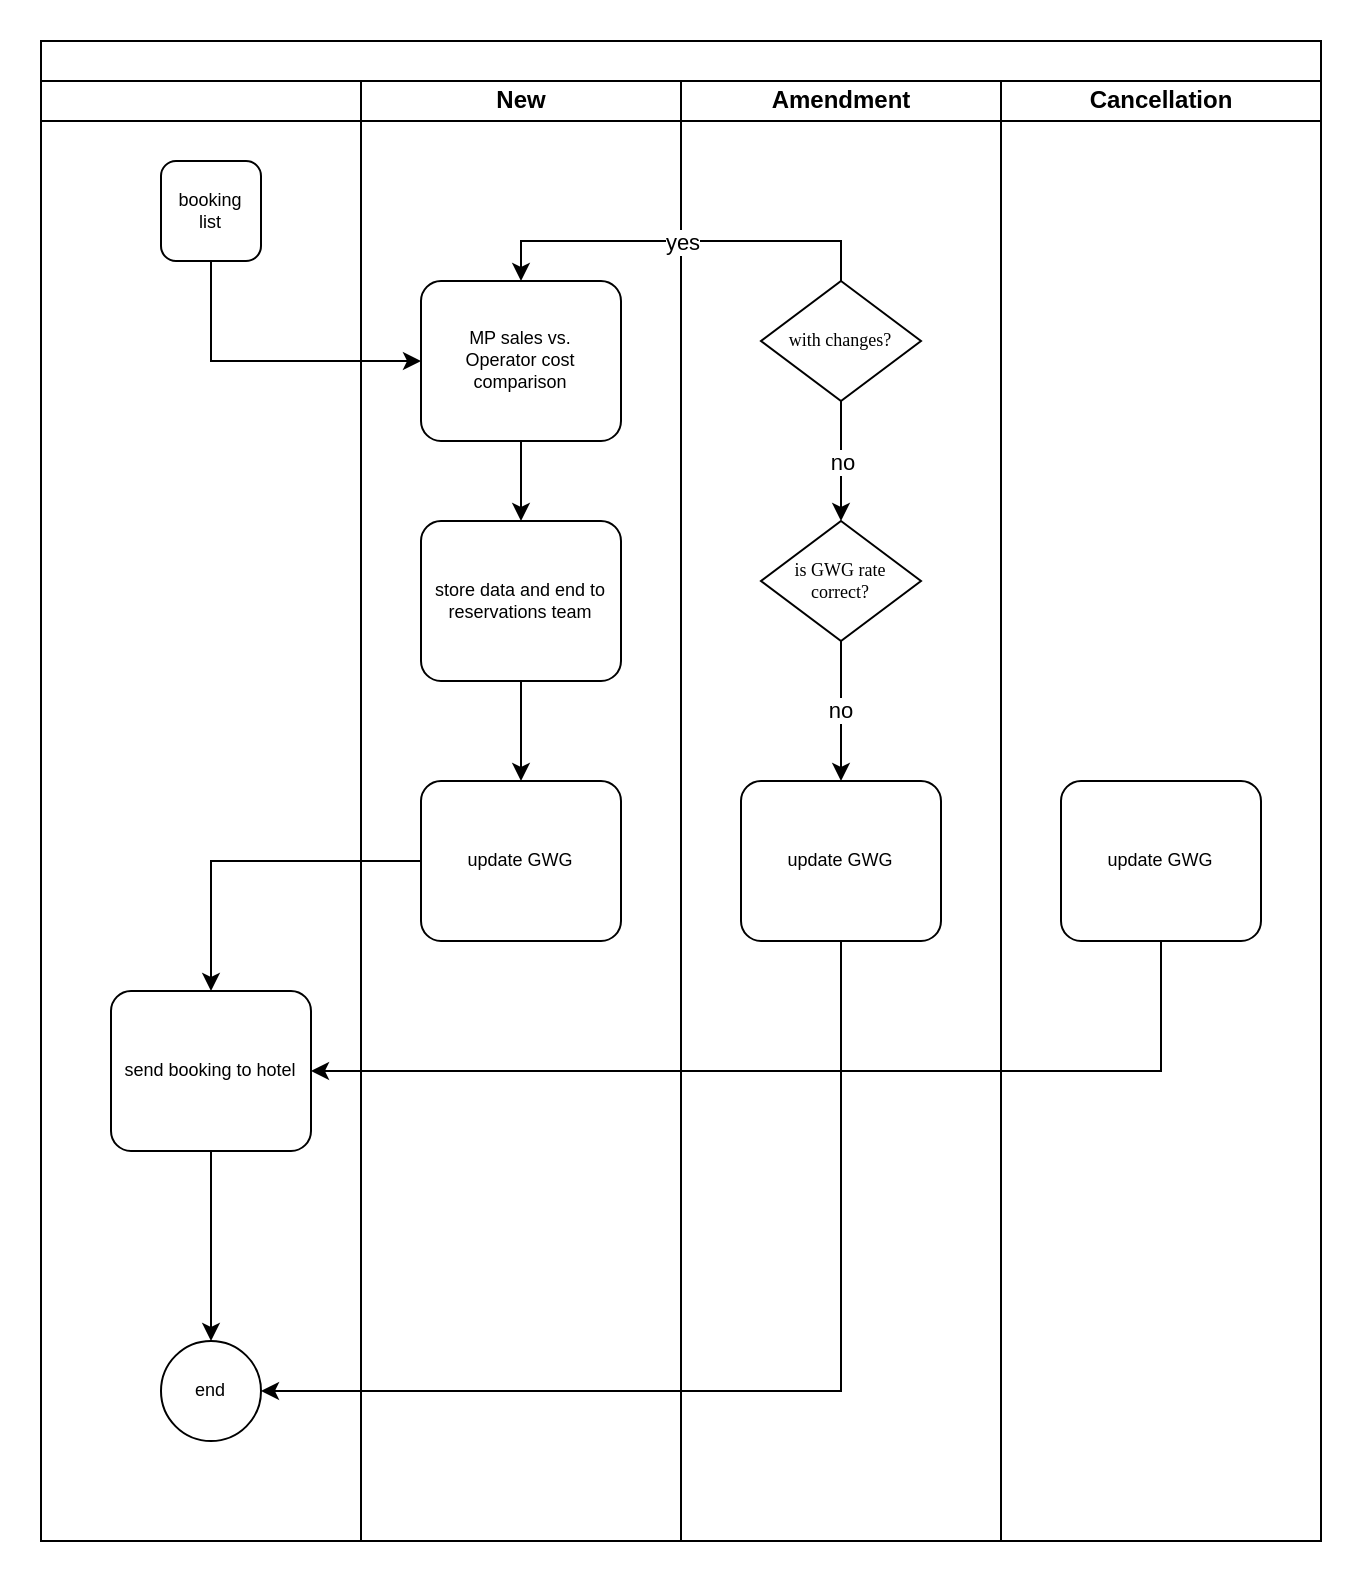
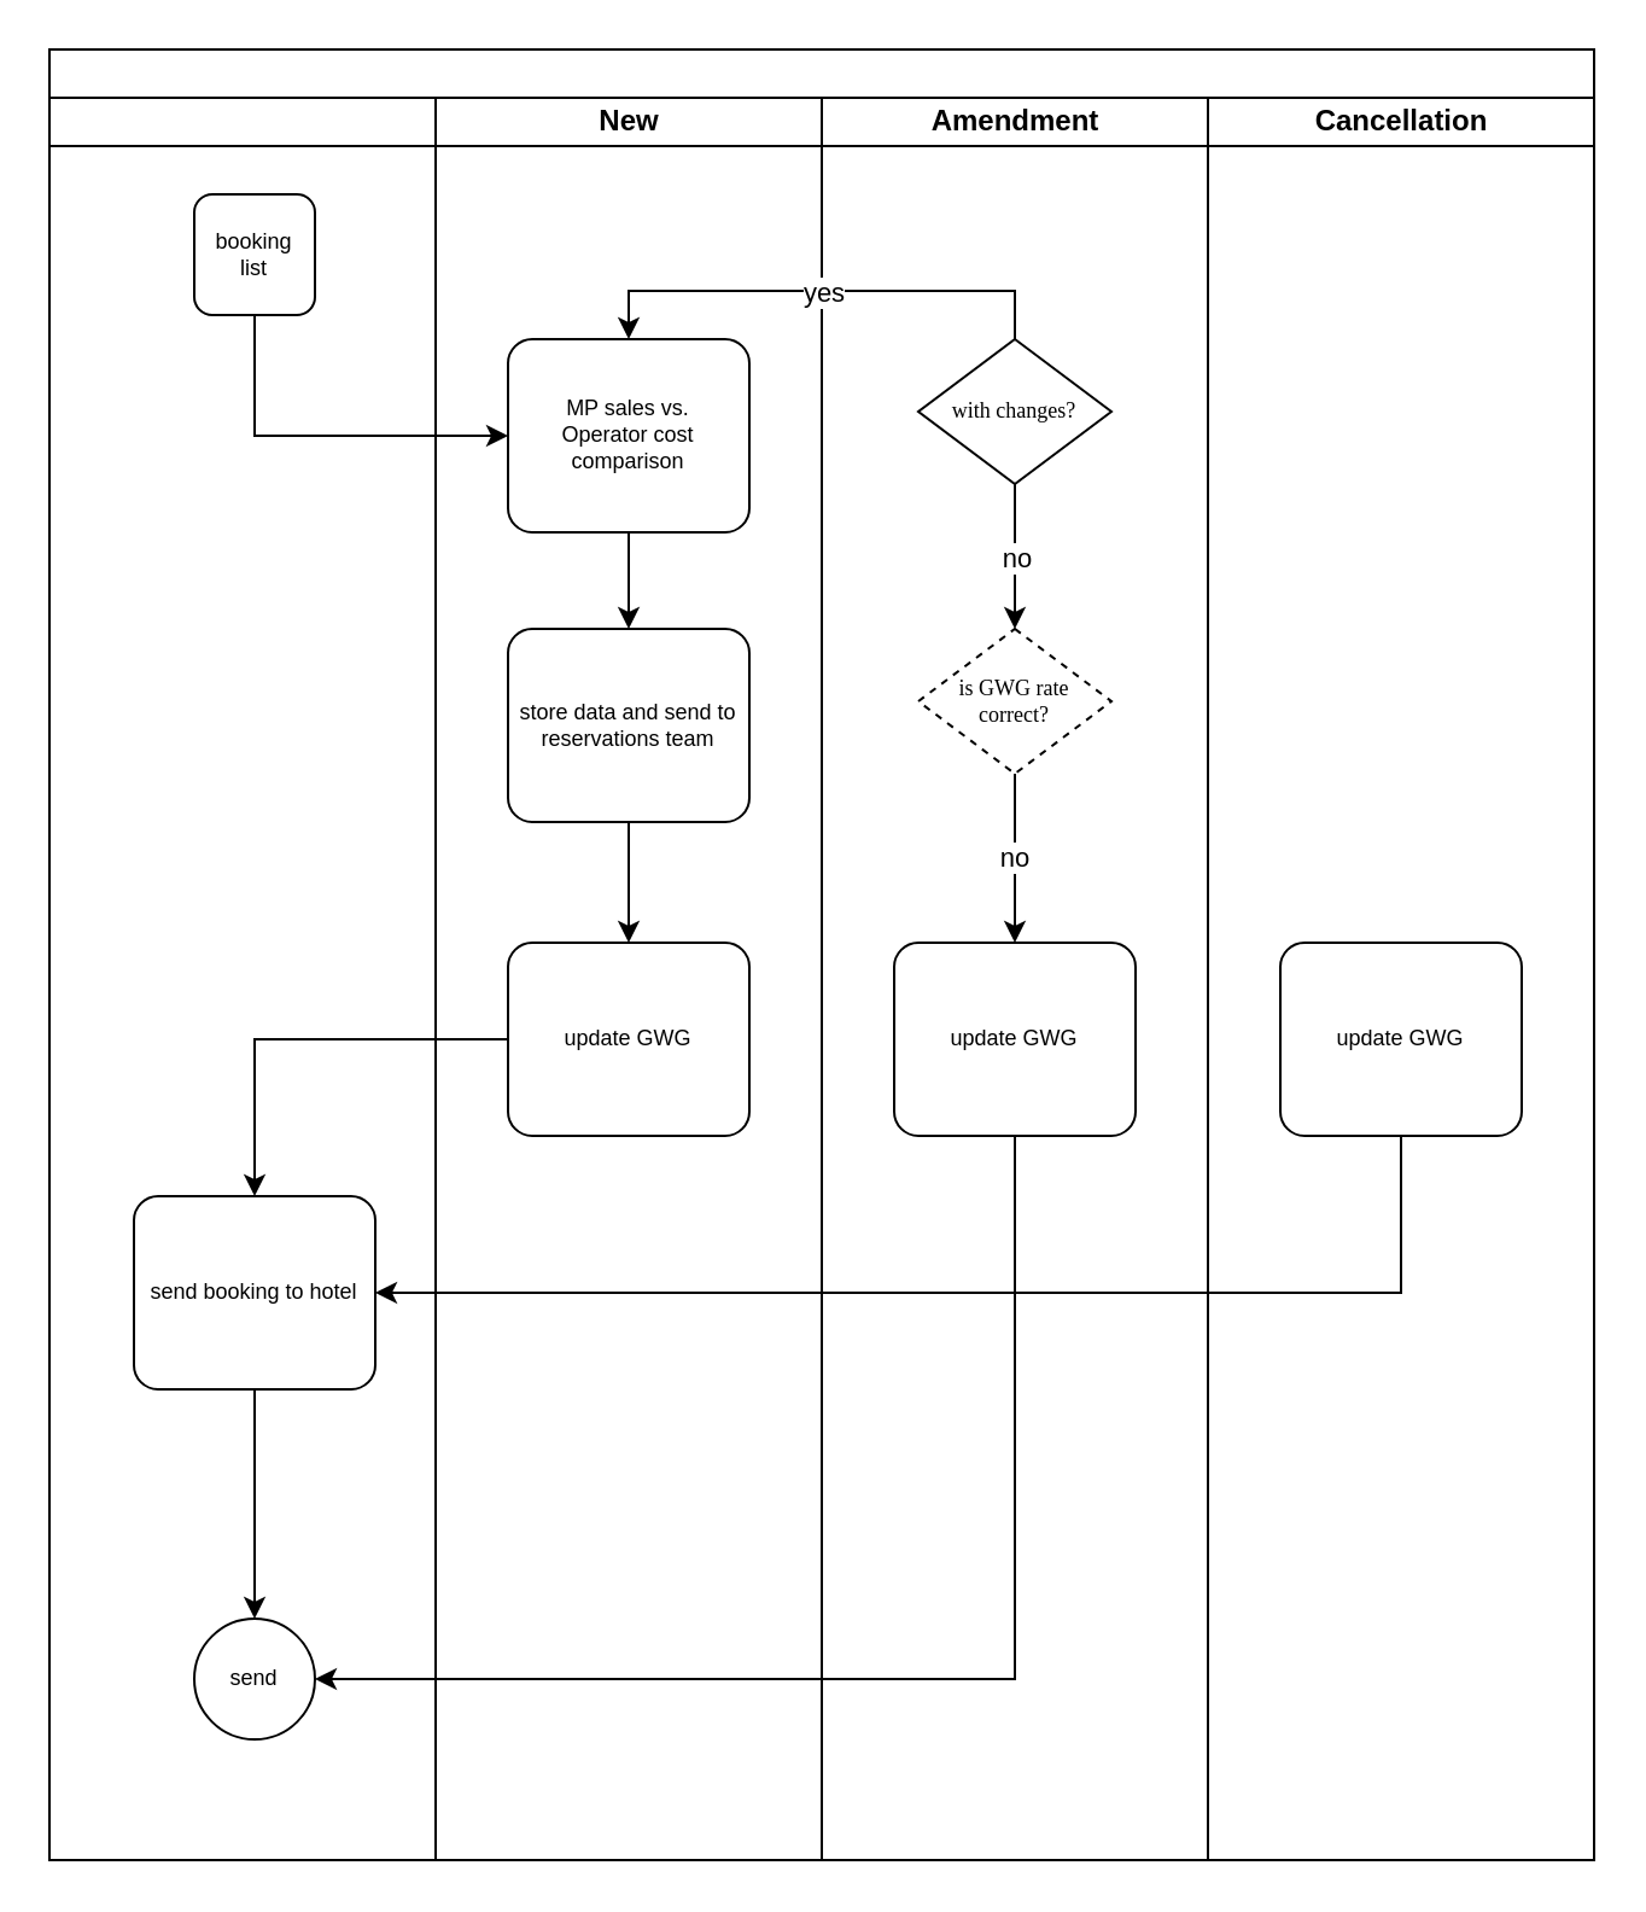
- <mxCell id="19" value="is GWG rate&lt;br&gt;correct?" style="rhombus;whiteSpace=wrap;html=1;rounded=0;shadow=0;labelBackgroundColor=none;strokeWidth=1;fontFamily=Verdana;fontSize=9;align=center;" vertex="1" parent="14"><mxGeometry x="40" y="220" width="80" height="60" as="geometry" /></mxCell>
+ <mxCell id="19" value="is GWG rate&lt;br&gt;correct?" style="rhombus;whiteSpace=wrap;html=1;rounded=0;shadow=0;labelBackgroundColor=none;strokeWidth=1;fontFamily=Verdana;fontSize=9;align=center;dashed=1;" vertex="1" parent="14"><mxGeometry x="40" y="220" width="80" height="60" as="geometry" /></mxCell>
- <mxCell id="12" value="store data and end to reservations team" style="points=[[0.25,0,0],[0.5,0,0],[0.75,0,0],[1,0.25,0],[1,0.5,0],[1,0.75,0],[0.75,1,0],[0.5,1,0],[0.25,1,0],[0,0.75,0],[0,0.5,0],[0,0.25,0]];shape=mxgraph.bpmn.task;whiteSpace=wrap;rectStyle=rounded;size=10;html=1;taskMarker=abstract;labelBackgroundColor=none;fontSize=9;" vertex="1" parent="8"><mxGeometry x="30" y="220" width="100" height="80" as="geometry" /></mxCell>
+ <mxCell id="12" value="store data and send to reservations team" style="points=[[0.25,0,0],[0.5,0,0],[0.75,0,0],[1,0.25,0],[1,0.5,0],[1,0.75,0],[0.75,1,0],[0.5,1,0],[0.25,1,0],[0,0.75,0],[0,0.5,0],[0,0.25,0]];shape=mxgraph.bpmn.task;whiteSpace=wrap;rectStyle=rounded;size=10;html=1;taskMarker=abstract;labelBackgroundColor=none;fontSize=9;" vertex="1" parent="8"><mxGeometry x="30" y="220" width="100" height="80" as="geometry" /></mxCell>
- <mxCell id="5" value="end" style="ellipse;whiteSpace=wrap;html=1;aspect=fixed;labelBackgroundColor=none;fontSize=9;" vertex="1" parent="3"><mxGeometry x="60" y="630" width="50" height="50" as="geometry" /></mxCell>
+ <mxCell id="5" value="send" style="ellipse;whiteSpace=wrap;html=1;aspect=fixed;labelBackgroundColor=none;fontSize=9;" vertex="1" parent="3"><mxGeometry x="60" y="630" width="50" height="50" as="geometry" /></mxCell>
